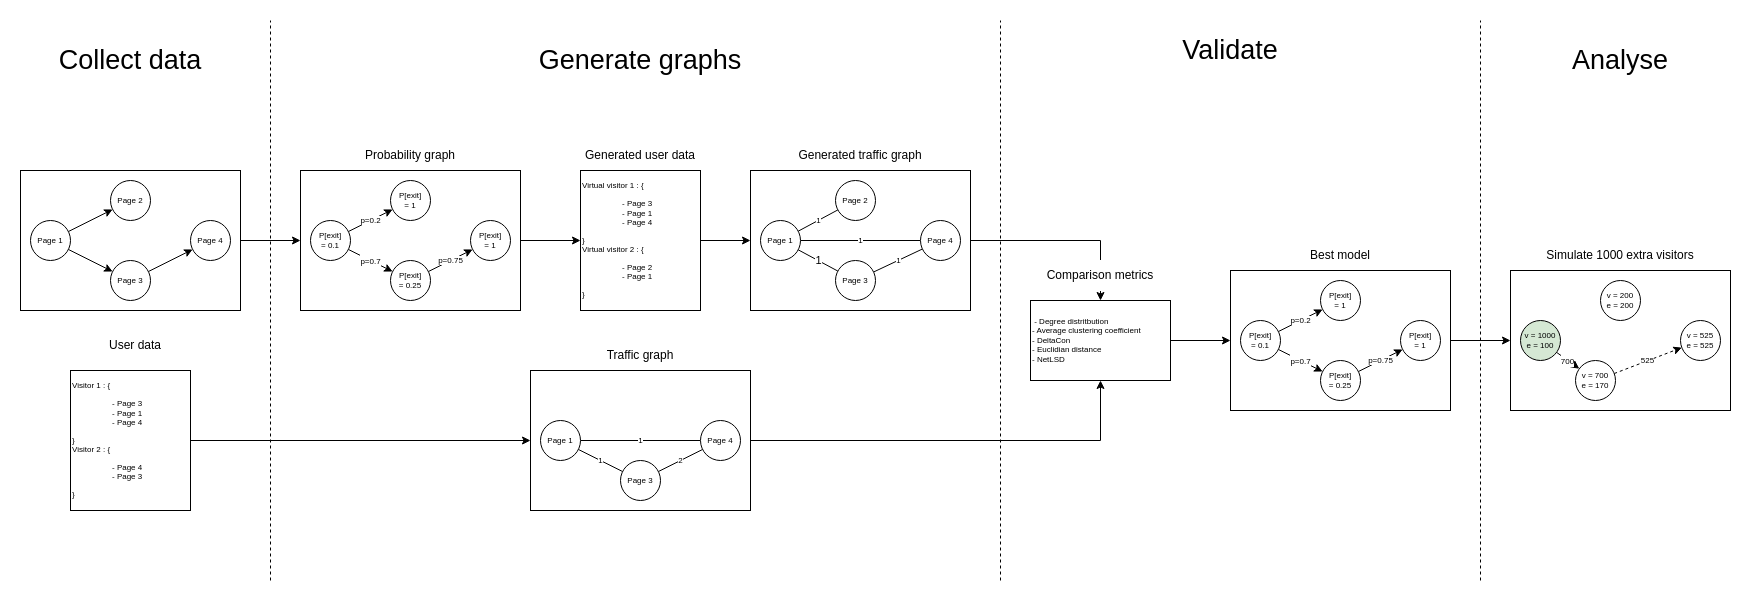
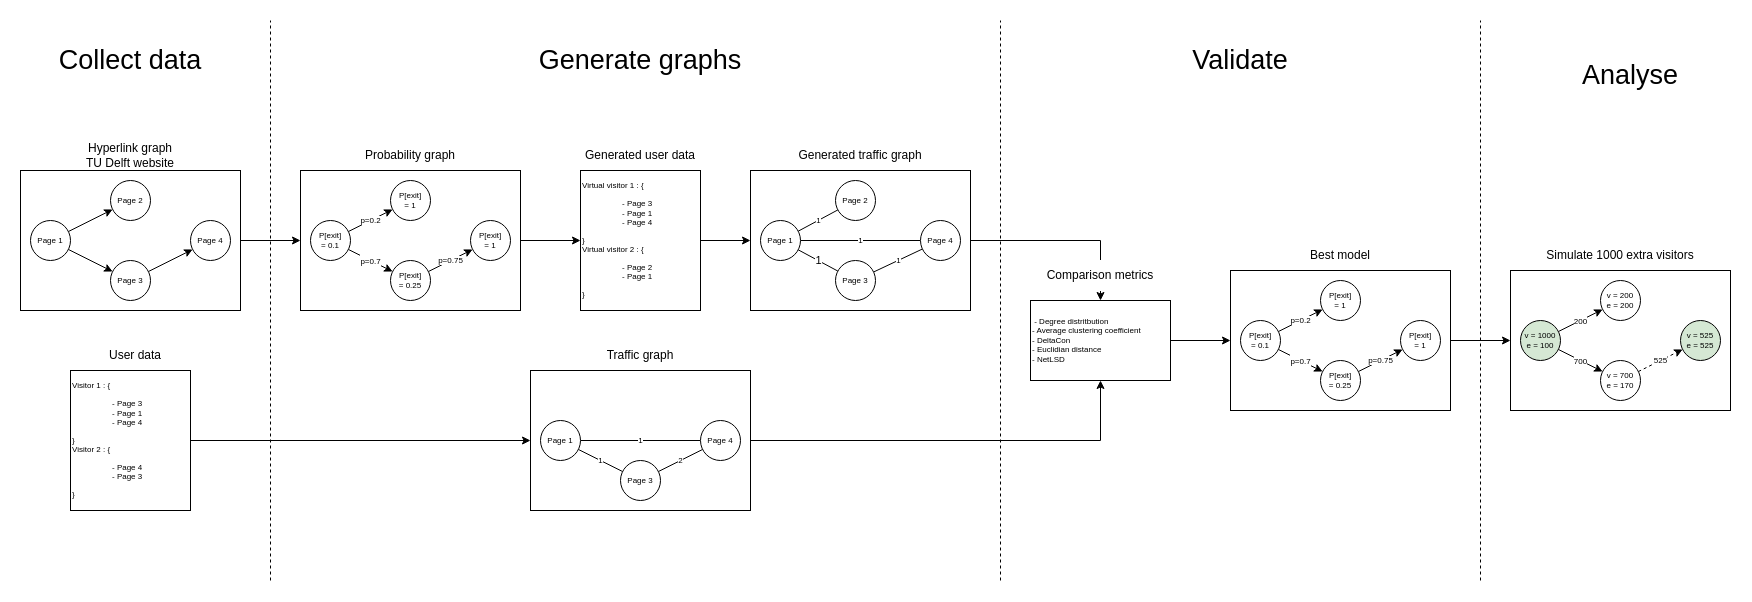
- <mxCell id="55" value="Validate" style="text;html=1;strokeColor=none;fillColor=none;align=center;verticalAlign=middle;whiteSpace=wrap;rounded=0;labelBackgroundColor=none;fontSize=27;" vertex="1" parent="1"><mxGeometry x="1150" y="20" width="160" height="60" as="geometry" /></mxCell>
+ <mxCell id="55" value="Validate" style="text;html=1;strokeColor=none;fillColor=none;align=center;verticalAlign=middle;whiteSpace=wrap;rounded=0;labelBackgroundColor=none;fontSize=27;" vertex="1" parent="1"><mxGeometry x="1160" y="30" width="160" height="60" as="geometry" /></mxCell>
- <mxCell id="77" value="Analyse" style="text;html=1;strokeColor=none;fillColor=none;align=center;verticalAlign=middle;whiteSpace=wrap;rounded=0;labelBackgroundColor=none;fontSize=27;" vertex="1" parent="1"><mxGeometry x="1540" y="30" width="160" height="60" as="geometry" /></mxCell>
+ <mxCell id="77" value="Analyse" style="text;html=1;strokeColor=none;fillColor=none;align=center;verticalAlign=middle;whiteSpace=wrap;rounded=0;labelBackgroundColor=none;fontSize=27;" vertex="1" parent="1"><mxGeometry x="1550" y="45" width="160" height="60" as="geometry" /></mxCell>
+ <mxCell id="17" value="&lt;div&gt;Hyperlink graph &lt;br&gt;&lt;/div&gt;&lt;div&gt;TU Delft website&lt;/div&gt;" style="text;html=1;strokeColor=none;fillColor=none;align=center;verticalAlign=middle;whiteSpace=wrap;rounded=0;labelBackgroundColor=none;fontSize=12;" vertex="1" parent="1"><mxGeometry x="20" y="140" width="220" height="30" as="geometry" /></mxCell>
+ <mxCell id="69" value="&lt;font style=&quot;font-size: 8px&quot;&gt;200&lt;/font&gt;" style="rounded=0;orthogonalLoop=1;jettySize=auto;html=1;" edge="1" parent="1" source="71" target="72"><mxGeometry relative="1" as="geometry" /></mxCell>
- <mxCell id="75" value="&lt;div&gt;v = 525&lt;/div&gt;&lt;div&gt;e = 525&lt;br&gt;&lt;/div&gt;" style="ellipse;whiteSpace=wrap;html=1;aspect=fixed;fontSize=8;" vertex="1" parent="1"><mxGeometry x="1680" y="320" width="40" height="40" as="geometry" /></mxCell>
+ <mxCell id="75" value="&lt;div&gt;v = 525&lt;/div&gt;&lt;div&gt;e = 525&lt;br&gt;&lt;/div&gt;" style="ellipse;whiteSpace=wrap;html=1;aspect=fixed;fontSize=8;fillColor=#d5e8d4;" vertex="1" parent="1"><mxGeometry x="1680" y="320" width="40" height="40" as="geometry" /></mxCell>
- <mxCell id="35" value="User data" style="text;html=1;strokeColor=none;fillColor=none;align=center;verticalAlign=middle;whiteSpace=wrap;rounded=0;labelBackgroundColor=none;fontSize=12;" vertex="1" parent="1"><mxGeometry x="30" y="330" width="210" height="30" as="geometry" /></mxCell>
+ <mxCell id="35" value="User data" style="text;html=1;strokeColor=none;fillColor=none;align=center;verticalAlign=middle;whiteSpace=wrap;rounded=0;labelBackgroundColor=none;fontSize=12;" vertex="1" parent="1"><mxGeometry x="30" y="340" width="210" height="30" as="geometry" /></mxCell>
- <mxCell id="74" value="&lt;div&gt;v = 700&lt;/div&gt;&lt;div&gt;e = 170&lt;br&gt;&lt;/div&gt;" style="ellipse;whiteSpace=wrap;html=1;aspect=fixed;fontSize=8;" vertex="1" parent="1"><mxGeometry x="1575" y="360" width="40" height="40" as="geometry" /></mxCell>
+ <mxCell id="74" value="&lt;div&gt;v = 700&lt;/div&gt;&lt;div&gt;e = 170&lt;br&gt;&lt;/div&gt;" style="ellipse;whiteSpace=wrap;html=1;aspect=fixed;fontSize=8;" vertex="1" parent="1"><mxGeometry x="1600" y="360" width="40" height="40" as="geometry" /></mxCell>
